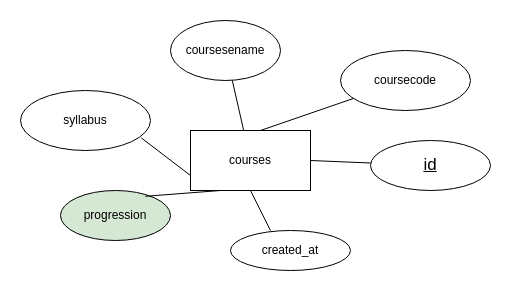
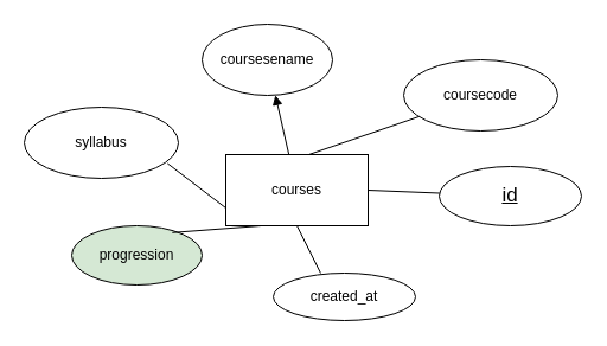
- <mxCell id="6" value="" style="endArrow=none;html=1;" edge="1" parent="1" source="2" target="9"><mxGeometry width="50" height="50" relative="1" as="geometry"><mxPoint x="320" y="170" as="sourcePoint" /><mxPoint x="380" y="173" as="targetPoint" /></mxGeometry></mxCell>
+ <mxCell id="6" value="" style="endArrow=block;html=1;" edge="1" parent="1" source="2" target="9"><mxGeometry width="50" height="50" relative="1" as="geometry"><mxPoint x="320" y="170" as="sourcePoint" /><mxPoint x="380" y="173" as="targetPoint" /></mxGeometry></mxCell>
